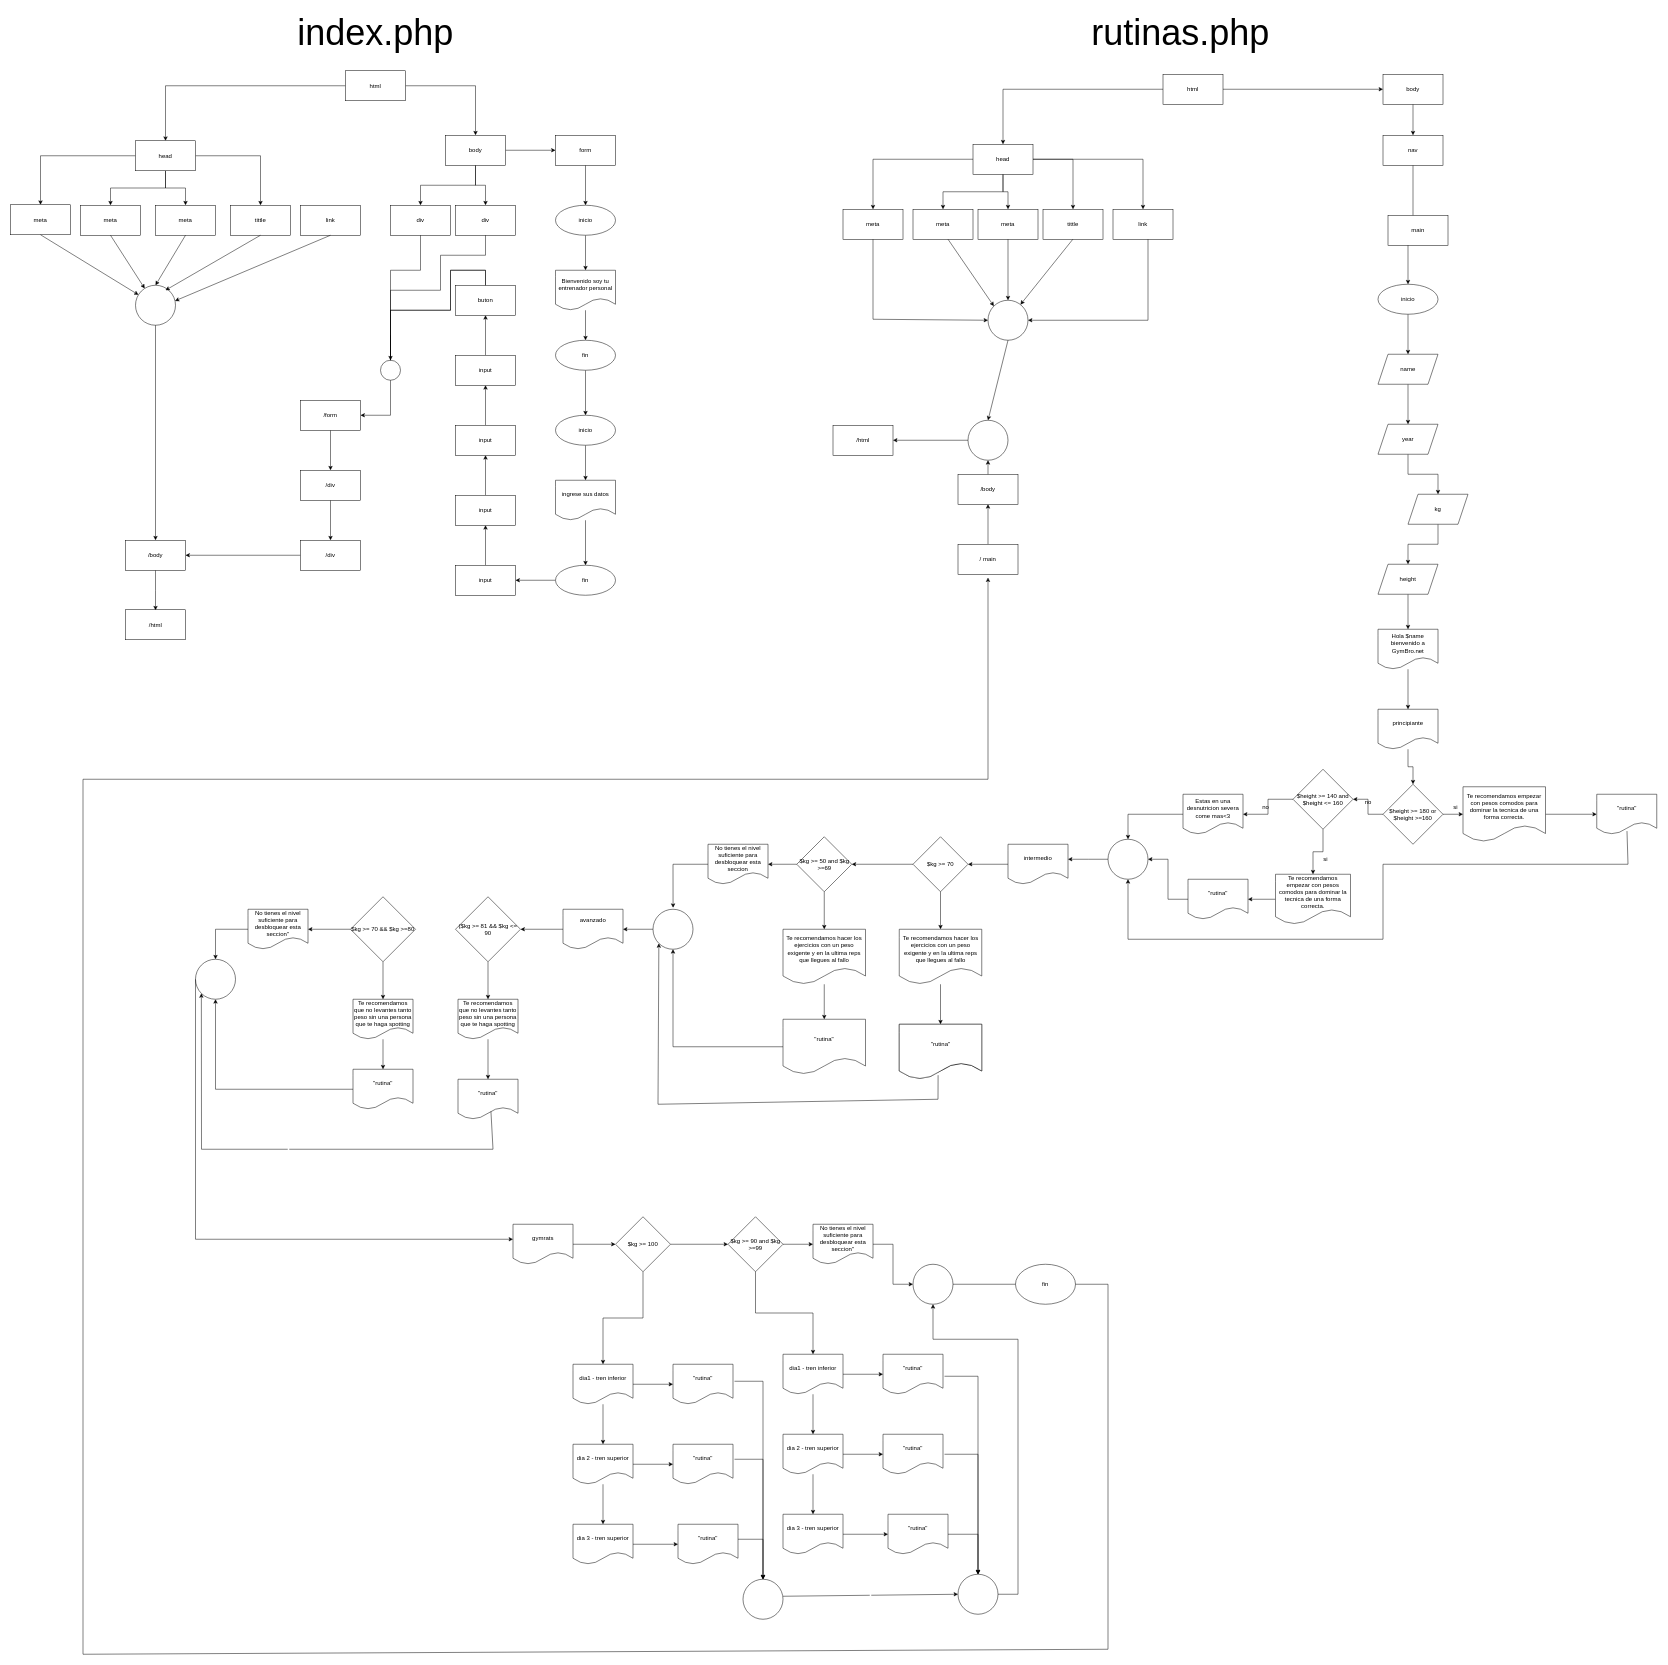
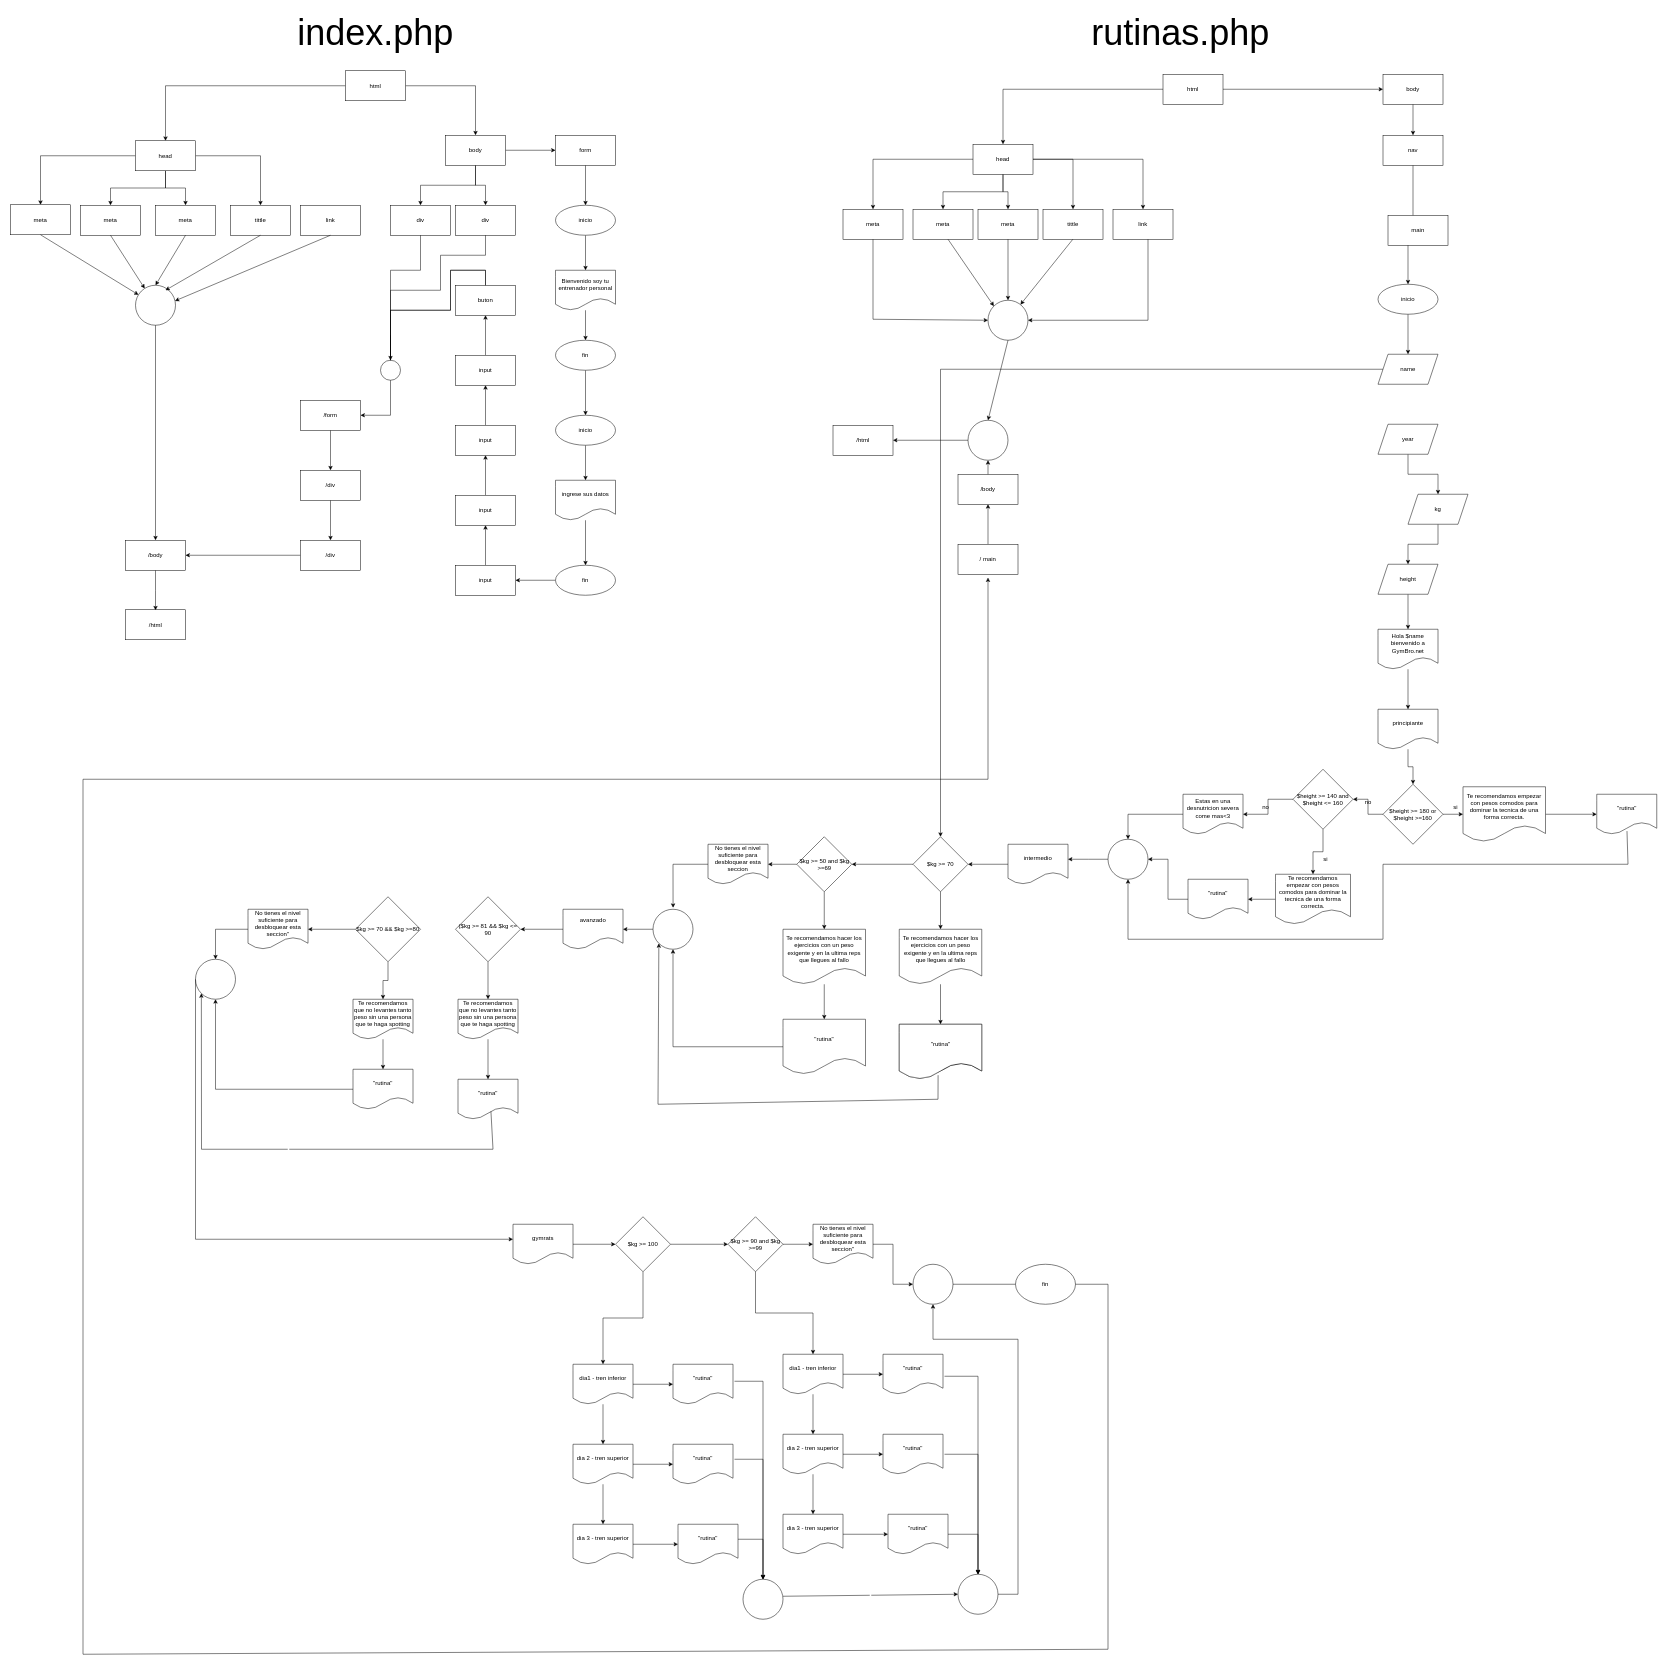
- <mxCell id="89" value="" style="edgeStyle=orthogonalEdgeStyle;rounded=0;orthogonalLoop=1;jettySize=auto;html=1;" edge="1" parent="1" source="90" target="92"><mxGeometry relative="1" as="geometry" /></mxCell>
+ <mxCell id="89" value="" style="edgeStyle=orthogonalEdgeStyle;rounded=0;orthogonalLoop=1;jettySize=auto;html=1;" edge="1" parent="1" source="90" target="127"><mxGeometry relative="1" as="geometry" /></mxCell>
- <mxCell id="150" value="$kg &amp;gt;= 70 &amp;amp;&amp;amp; $kg &amp;gt;=80" style="rhombus;whiteSpace=wrap;html=1;" vertex="1" parent="1"><mxGeometry x="700" y="1793" width="130" height="130" as="geometry" /></mxCell>
+ <mxCell id="150" value="$kg &amp;gt;= 70 &amp;amp;&amp;amp; $kg &amp;gt;=80" style="rhombus;whiteSpace=wrap;html=1;" vertex="1" parent="1"><mxGeometry x="710" y="1793" width="130" height="130" as="geometry" /></mxCell>
